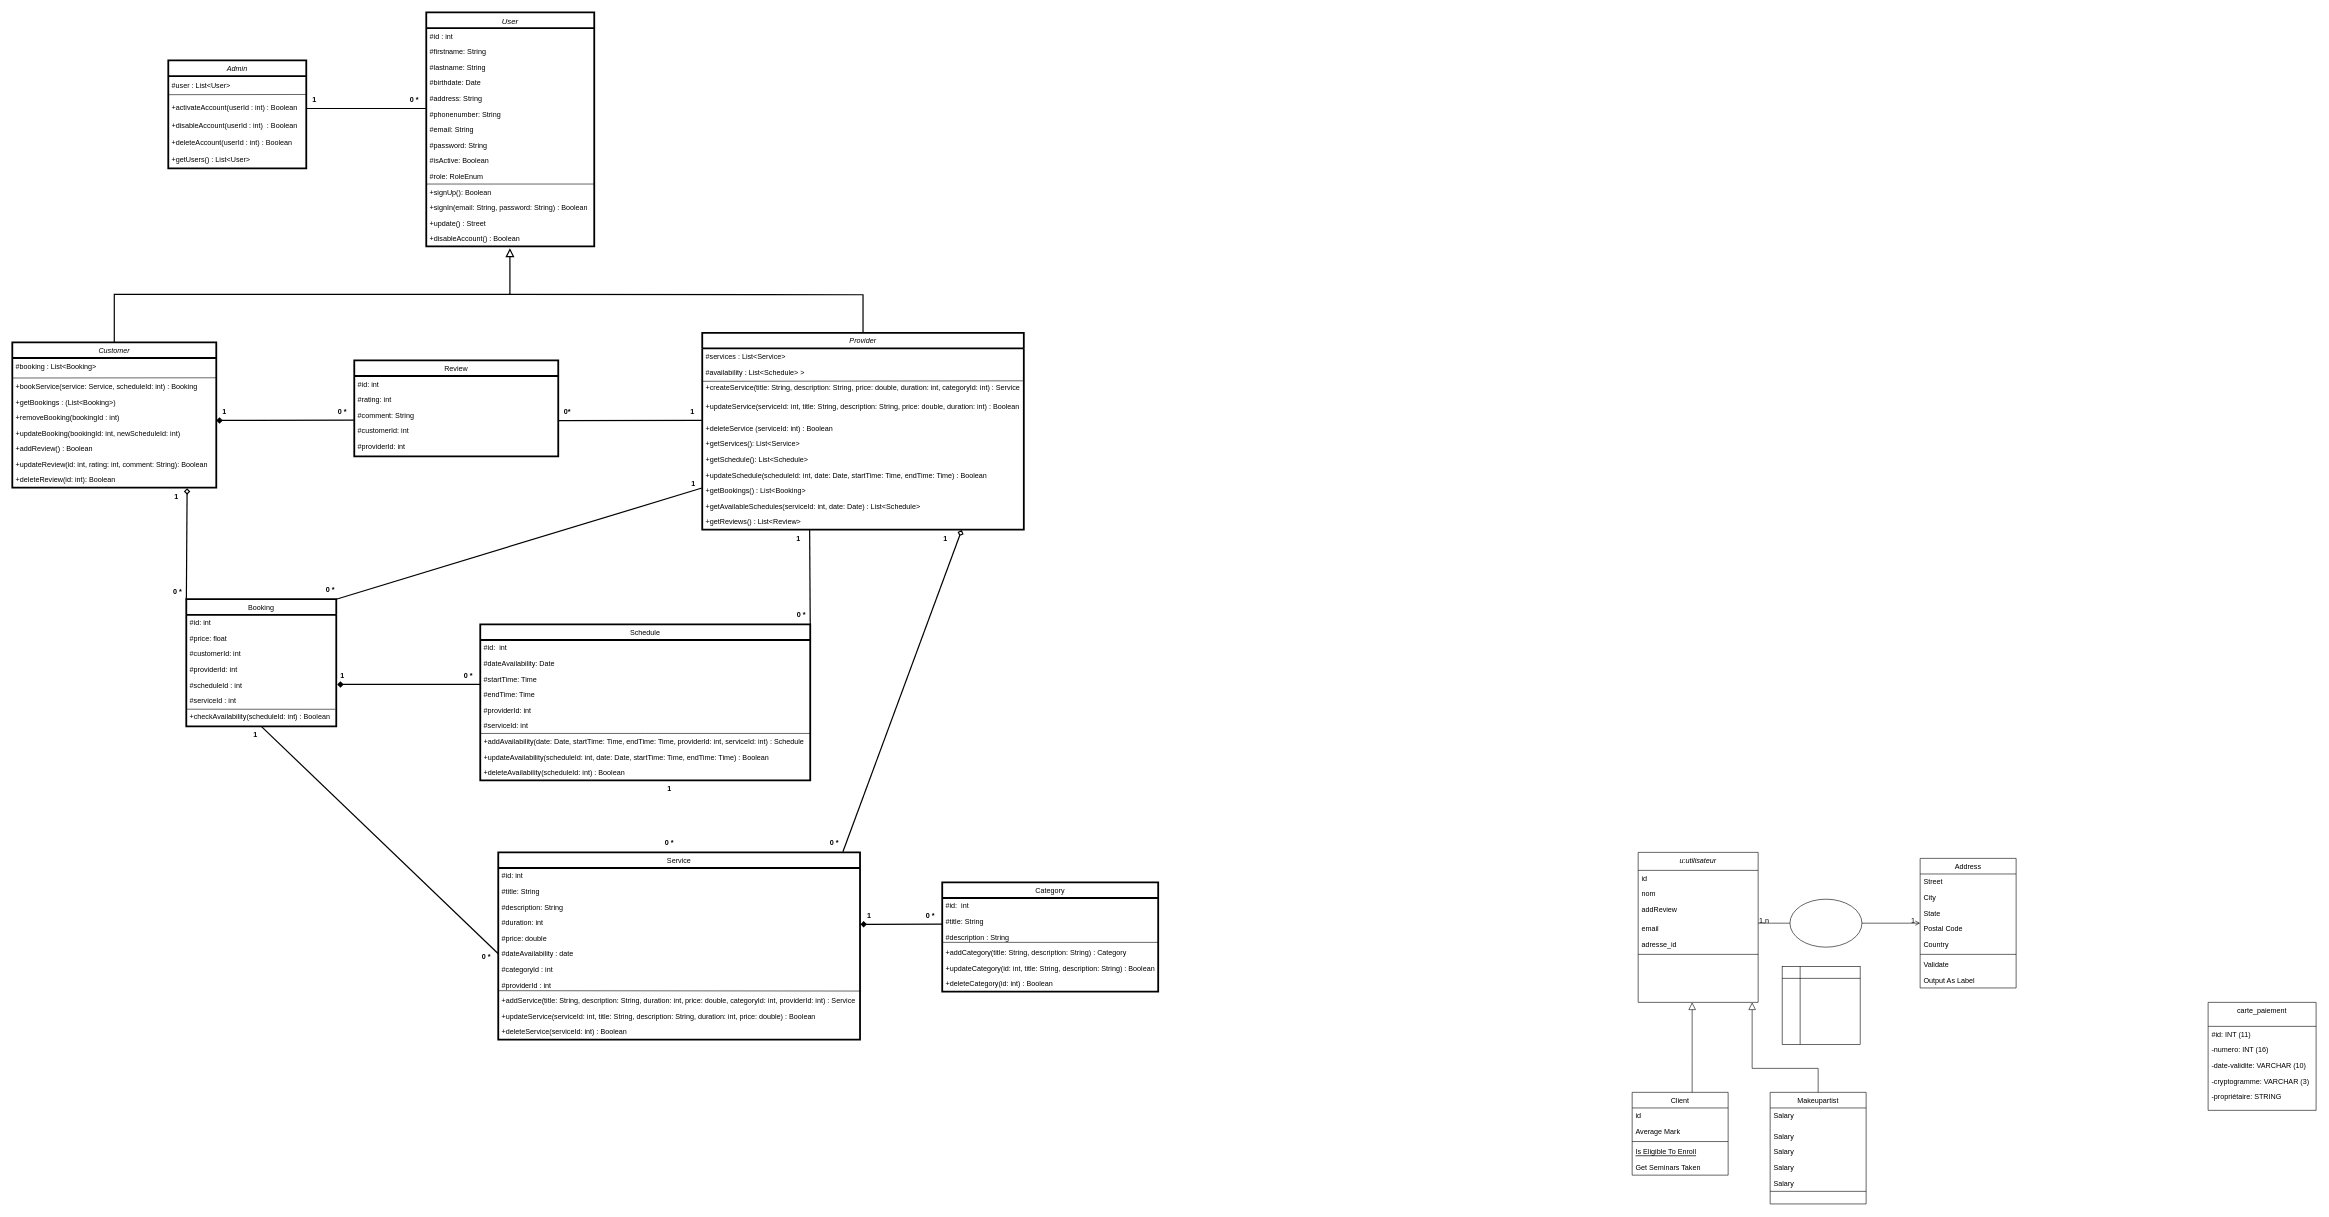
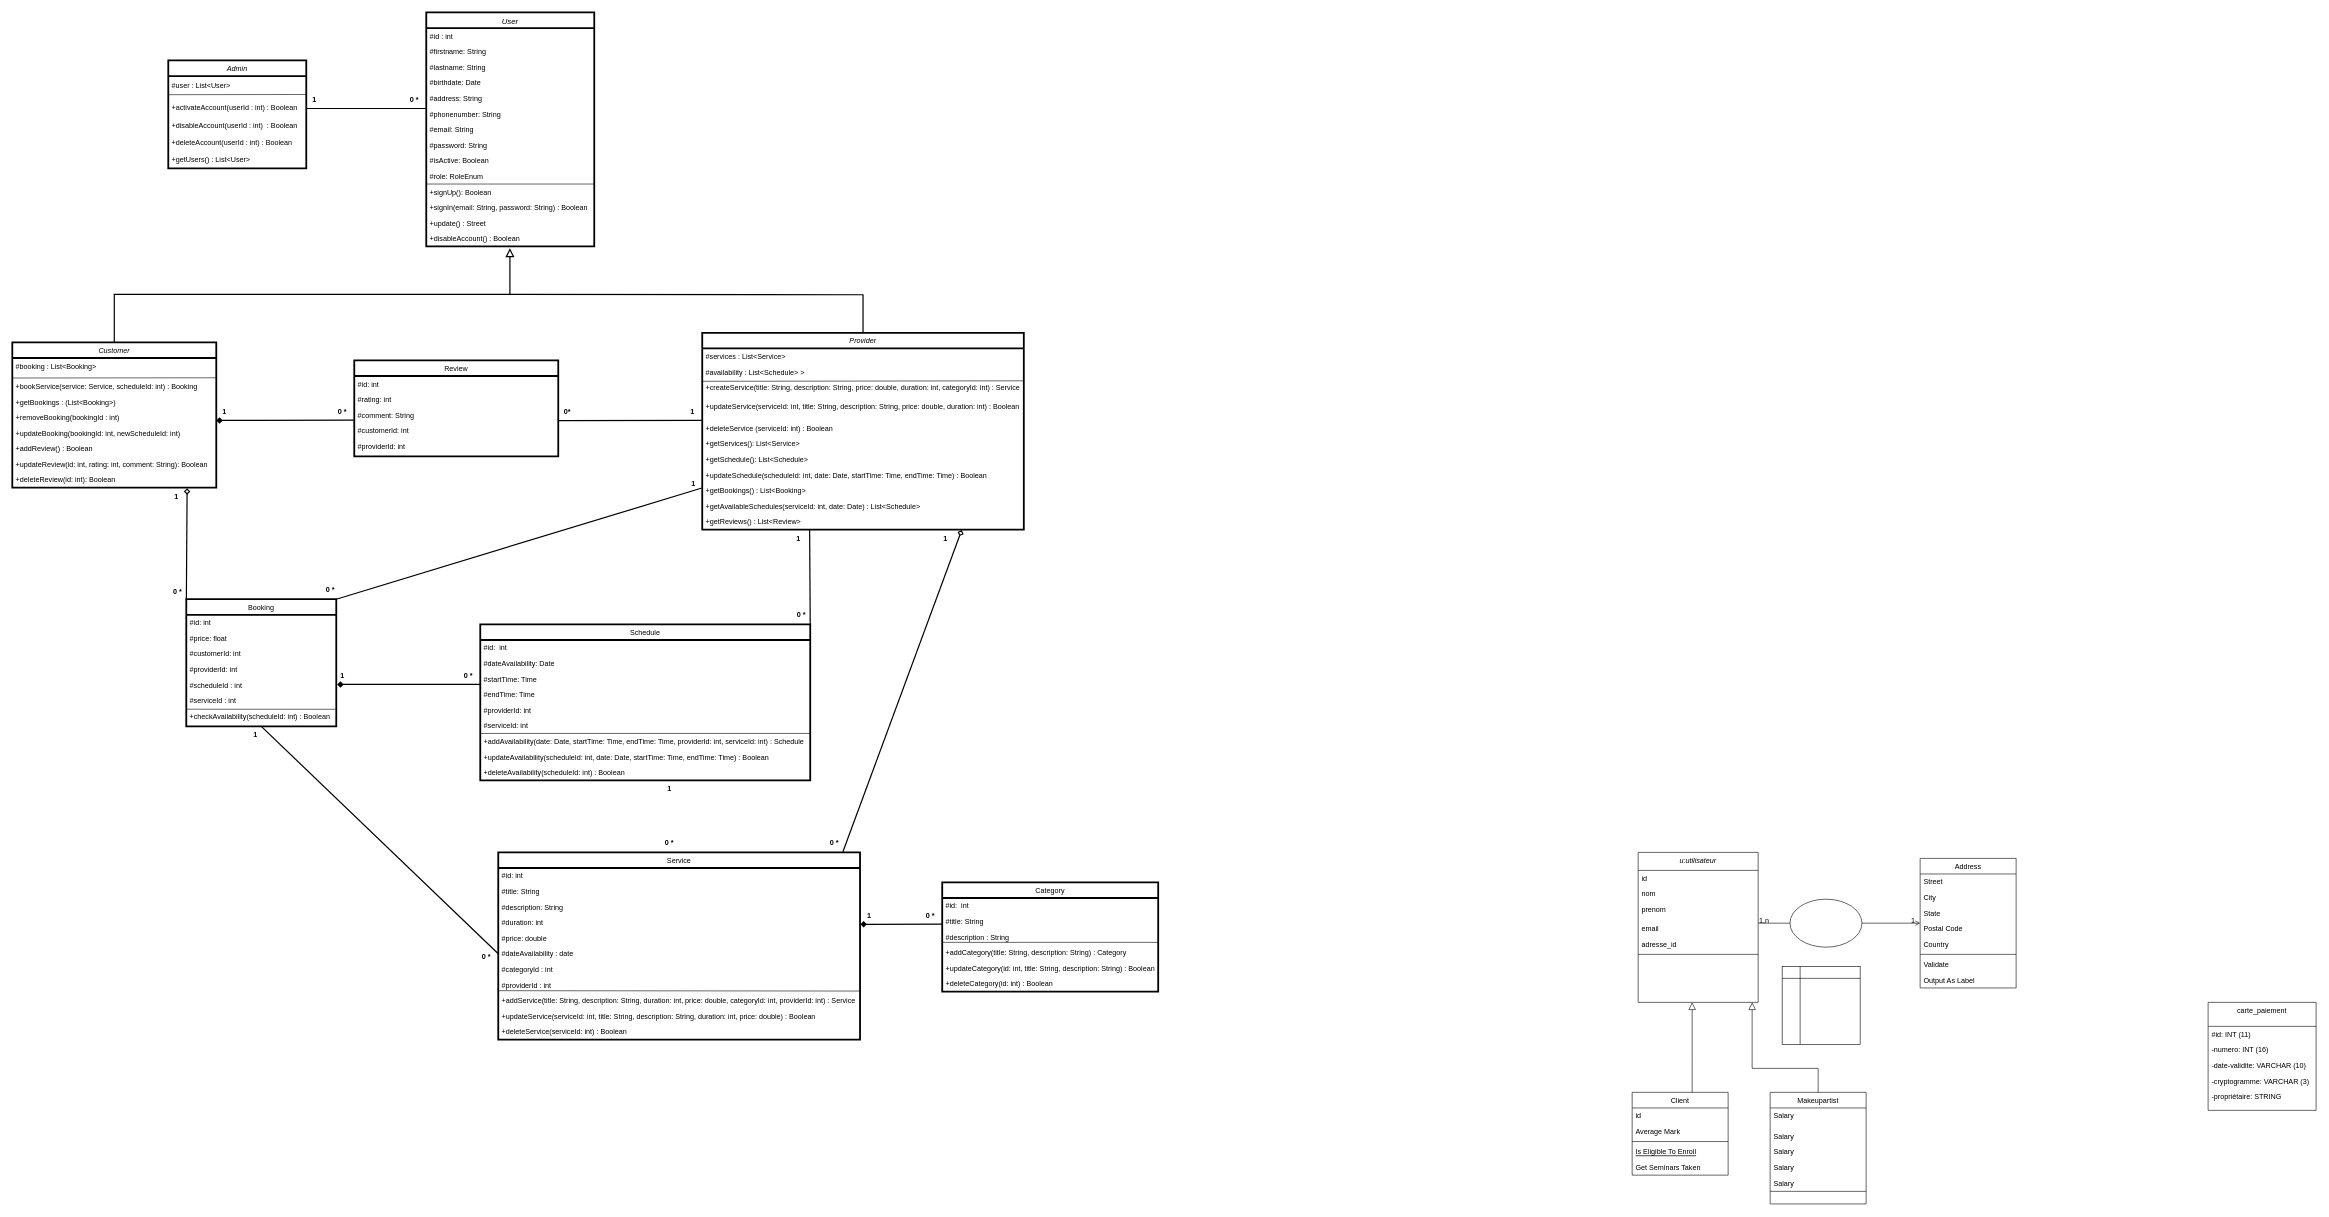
- <mxCell id="5" value="addReview" style="text;align=left;verticalAlign=top;spacingLeft=4;spacingRight=4;overflow=hidden;rotatable=0;points=[[0,0.5],[1,0.5]];portConstraint=eastwest;rounded=0;shadow=0;html=0;" parent="2" vertex="1"><mxGeometry y="82" width="200" height="32" as="geometry" /></mxCell>
+ <mxCell id="5" value="prenom" style="text;align=left;verticalAlign=top;spacingLeft=4;spacingRight=4;overflow=hidden;rotatable=0;points=[[0,0.5],[1,0.5]];portConstraint=eastwest;rounded=0;shadow=0;html=0;" parent="2" vertex="1"><mxGeometry y="82" width="200" height="32" as="geometry" /></mxCell>
